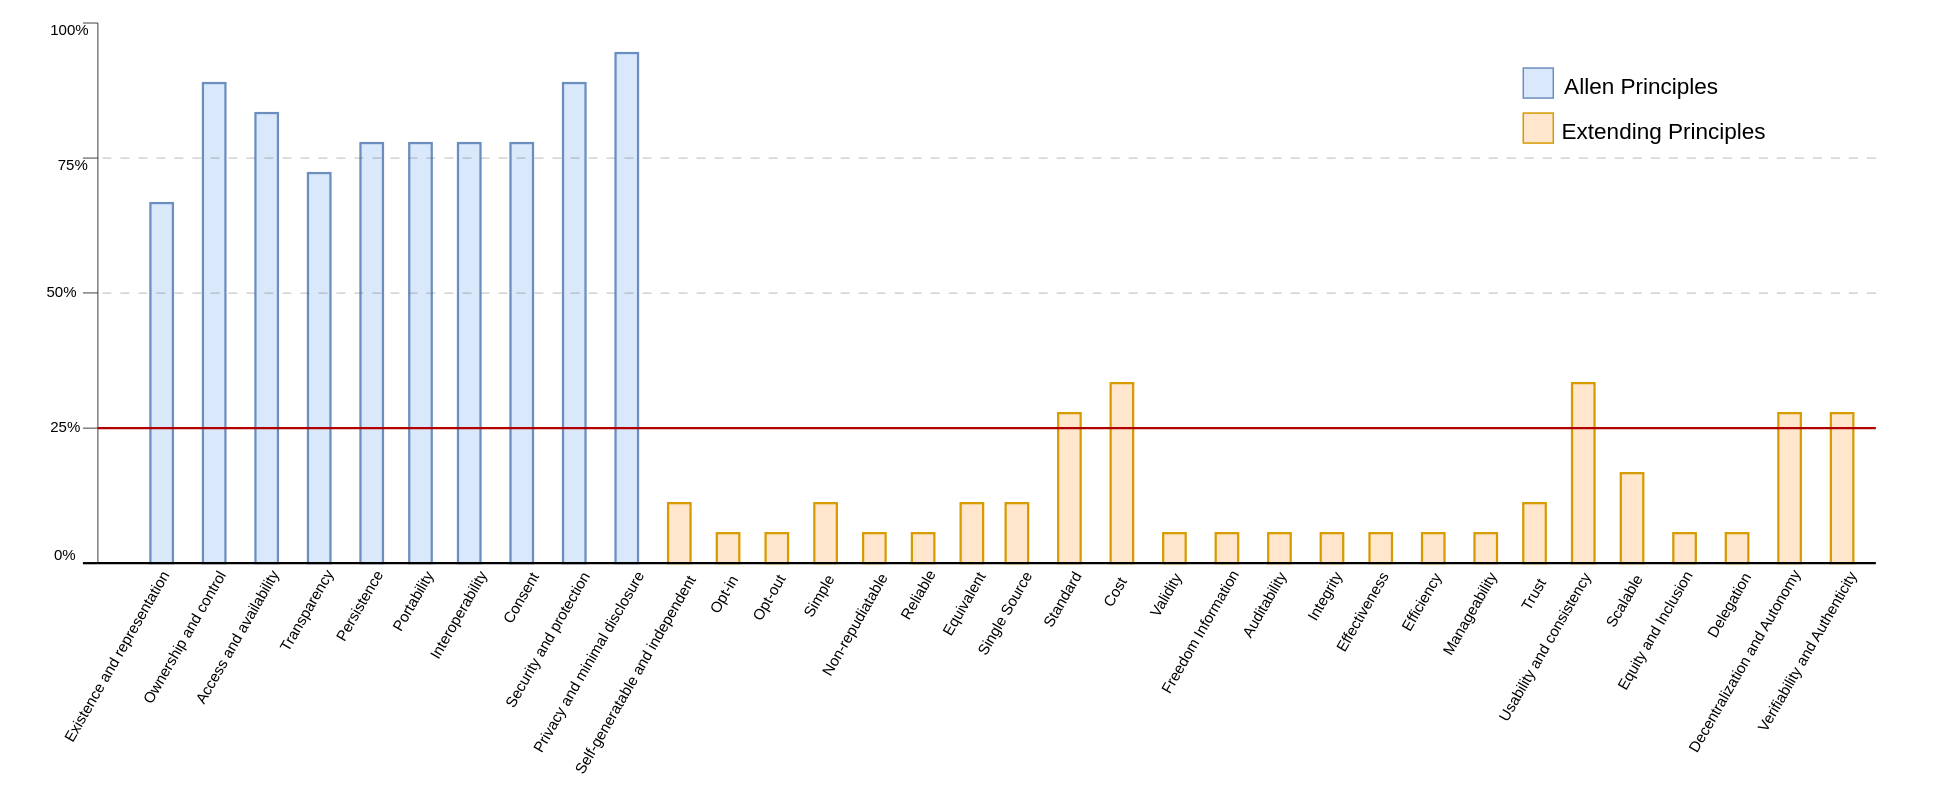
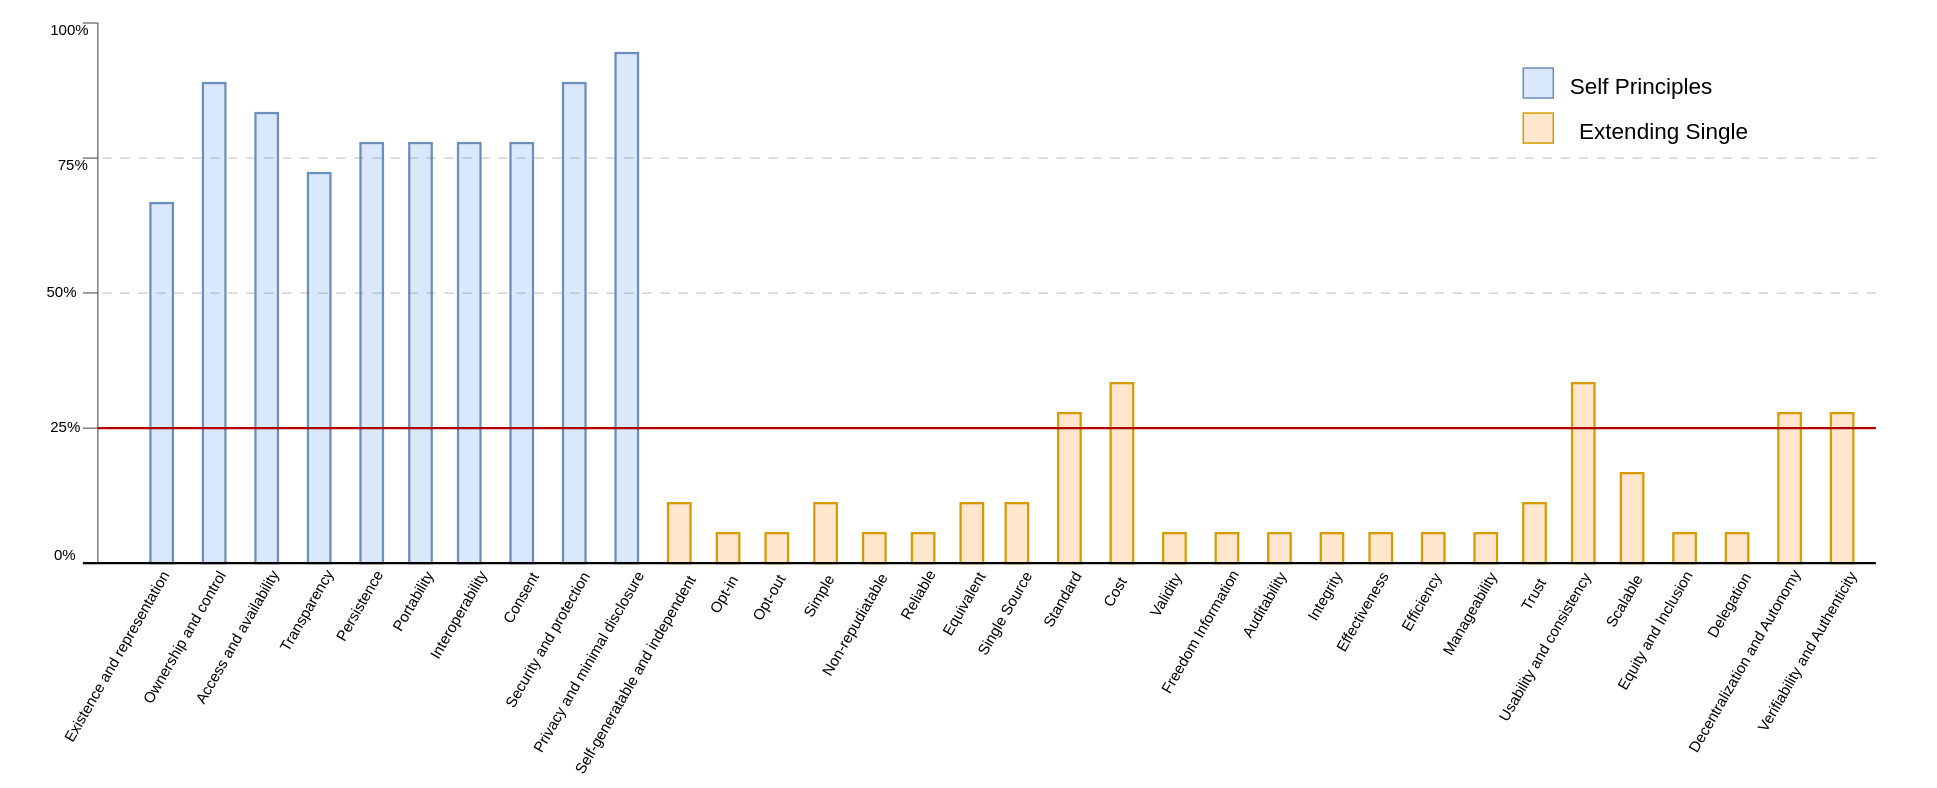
- <mxCell id="83" value="Allen Principles" style="text;whiteSpace=wrap;align=center;fontSize=30;" vertex="1" parent="1"><mxGeometry x="2070" y="90" width="235" height="40" as="geometry" /></mxCell>
+ <mxCell id="83" value="Self Principles" style="text;whiteSpace=wrap;align=center;fontSize=30;" vertex="1" parent="1"><mxGeometry x="2070" y="90" width="235" height="40" as="geometry" /></mxCell>
- <mxCell id="85" value="Extending Principles" style="text;whiteSpace=wrap;align=center;fontSize=30;" vertex="1" parent="1"><mxGeometry x="2070" y="150" width="295" height="40" as="geometry" /></mxCell>
+ <mxCell id="85" value="Extending Single" style="text;whiteSpace=wrap;align=center;fontSize=30;" vertex="1" parent="1"><mxGeometry x="2070" y="150" width="295" height="40" as="geometry" /></mxCell>
